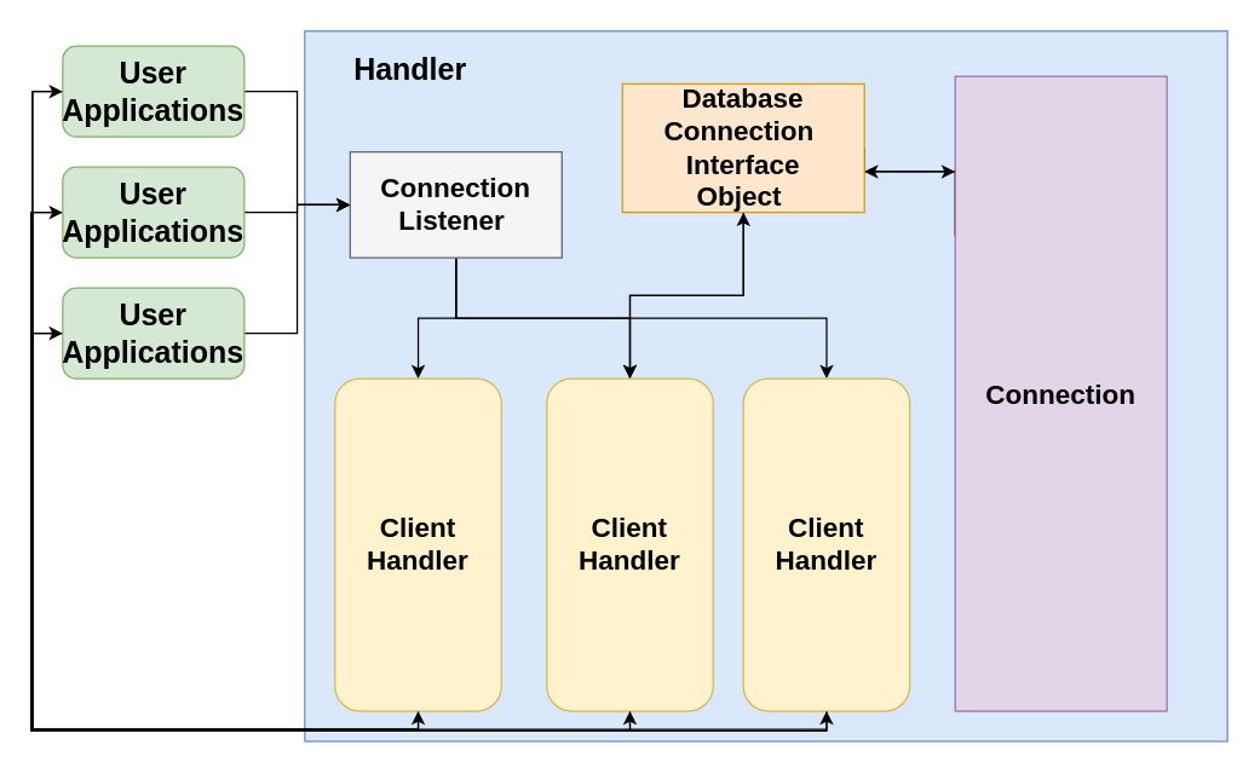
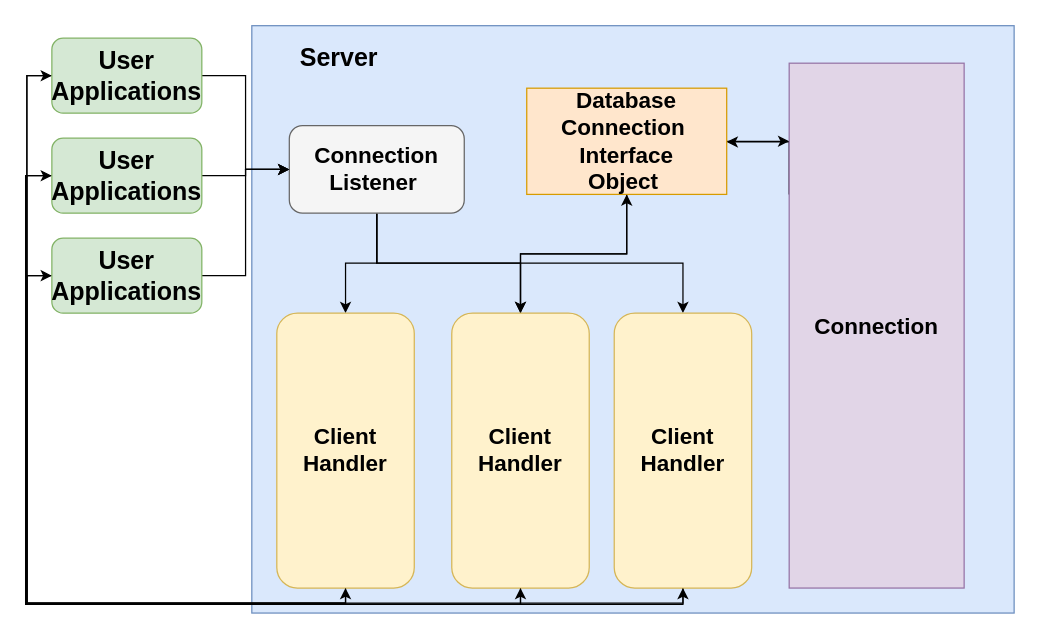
- <mxCell id="3" value="&lt;font style=&quot;font-size: 20px&quot;&gt;&lt;b&gt;Handler&lt;/b&gt;&lt;/font&gt;" style="text;html=1;strokeColor=none;fillColor=none;align=center;verticalAlign=middle;whiteSpace=wrap;rounded=0;fontColor=default;" parent="1" vertex="1"><mxGeometry x="221" y="30" width="100" height="30" as="geometry" /></mxCell>
+ <mxCell id="3" value="&lt;font style=&quot;font-size: 20px&quot;&gt;&lt;b&gt;Server&lt;/b&gt;&lt;/font&gt;" style="text;html=1;strokeColor=none;fillColor=none;align=center;verticalAlign=middle;whiteSpace=wrap;rounded=0;fontColor=default;" parent="1" vertex="1"><mxGeometry x="221" y="30" width="100" height="30" as="geometry" /></mxCell>
- <mxCell id="8" value="&lt;b&gt;Database Connection&amp;nbsp;&lt;/b&gt;&lt;br&gt;&lt;b&gt;Interface&lt;br&gt;Object&lt;/b&gt;&amp;nbsp;" style="rounded=0;whiteSpace=wrap;html=1;fontSize=18;strokeColor=#d79b00;fillColor=#ffe6cc;fontColor=default;" parent="1" vertex="1"><mxGeometry x="411" y="55" width="160" height="85" as="geometry" /></mxCell>
+ <mxCell id="8" value="&lt;b&gt;Database Connection&amp;nbsp;&lt;/b&gt;&lt;br&gt;&lt;b&gt;Interface&lt;br&gt;Object&lt;/b&gt;&amp;nbsp;" style="rounded=0;whiteSpace=wrap;html=1;fontSize=18;strokeColor=#d79b00;fillColor=#ffe6cc;fontColor=default;" parent="1" vertex="1"><mxGeometry x="421" y="70" width="160" height="85" as="geometry" /></mxCell>
- <mxCell id="12" value="&lt;b&gt;Connection Listener&amp;nbsp;&lt;/b&gt;" style="rounded=0;whiteSpace=wrap;html=1;fontSize=18;fontColor=default;strokeColor=#666666;fillColor=#f5f5f5;" parent="1" vertex="1"><mxGeometry x="231" y="100" width="140" height="70" as="geometry" /></mxCell>
+ <mxCell id="12" value="&lt;b&gt;Connection Listener&amp;nbsp;&lt;/b&gt;" style="whiteSpace=wrap;html=1;fontSize=18;fontColor=default;strokeColor=#666666;fillColor=#f5f5f5;rounded=1;" parent="1" vertex="1"><mxGeometry x="231" y="100" width="140" height="70" as="geometry" /></mxCell>
